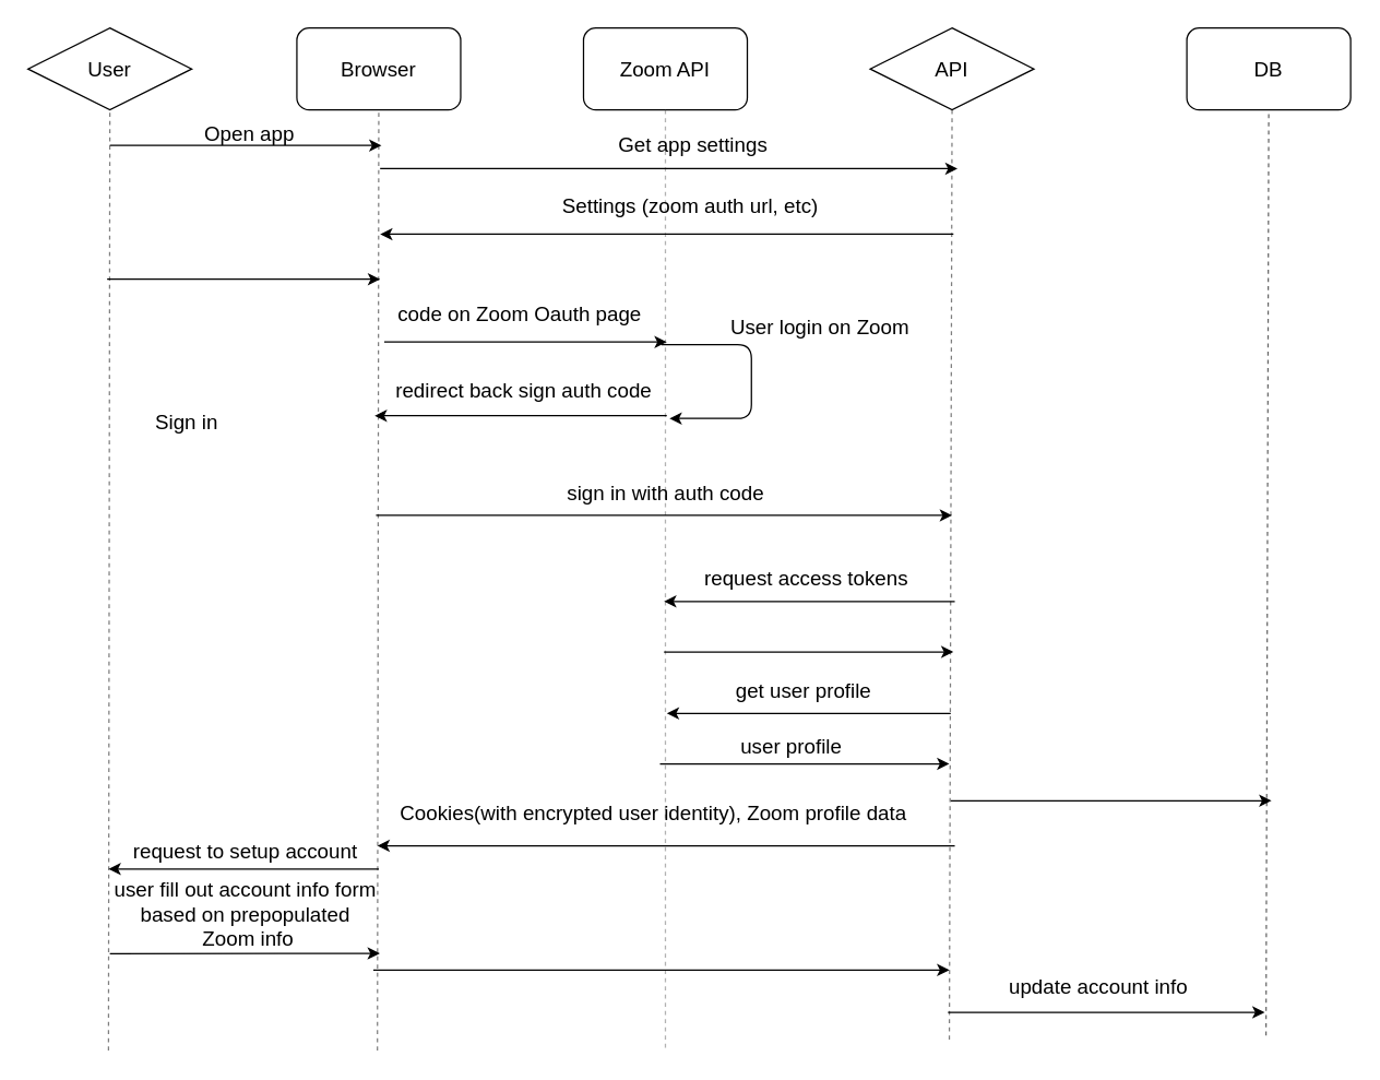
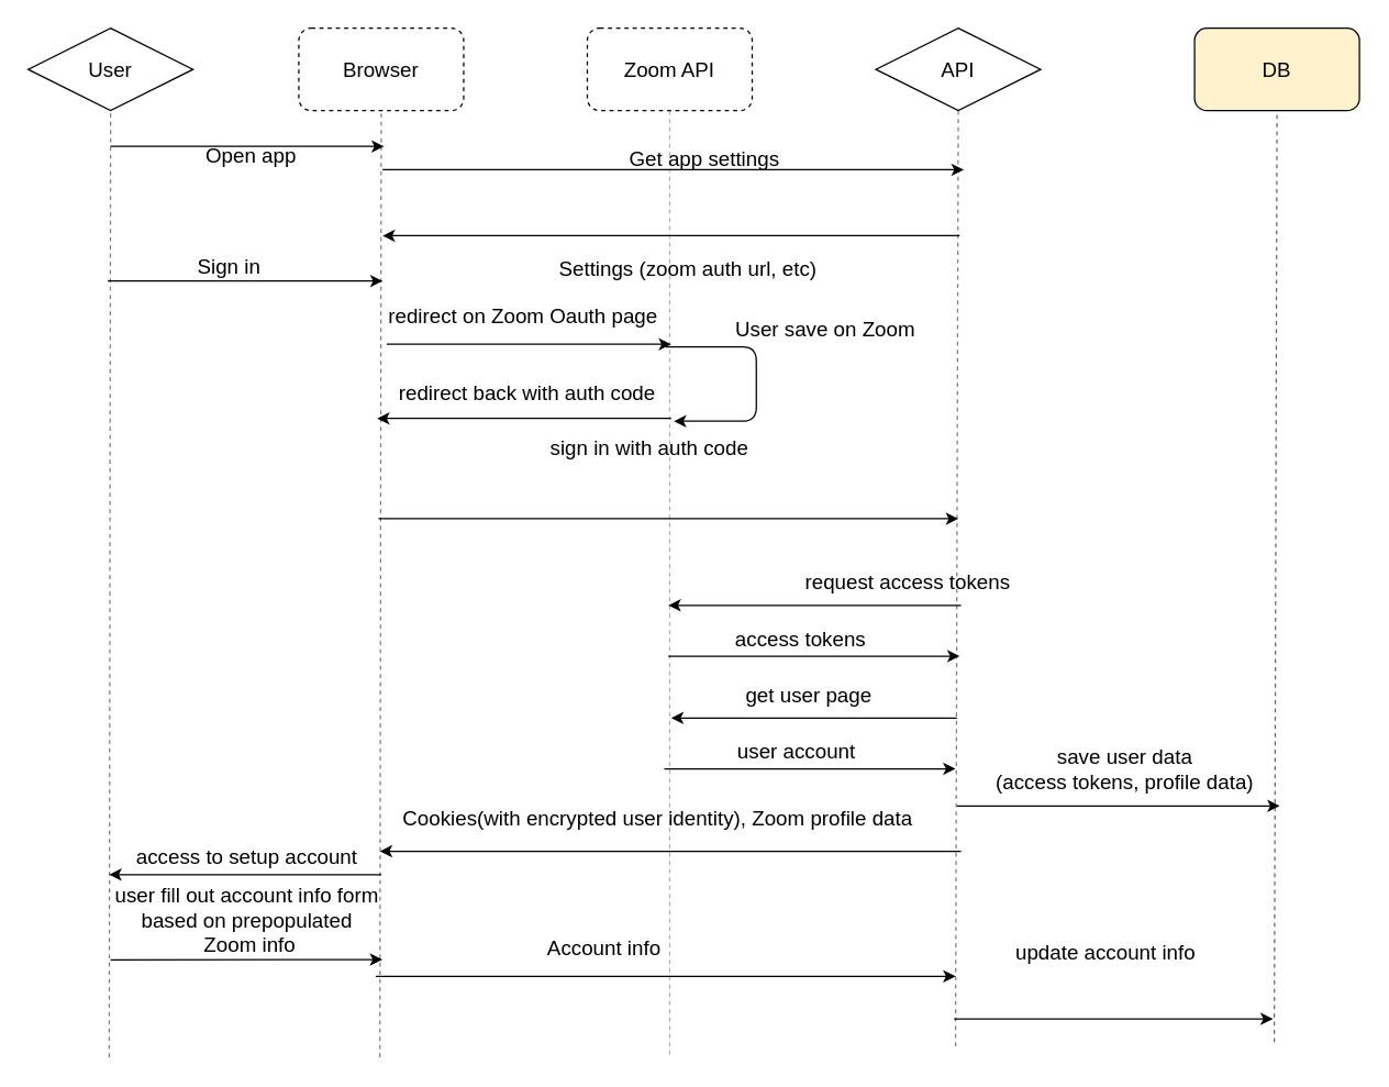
- <mxCell id="2" value="&lt;font style=&quot;font-size: 15px;&quot;&gt;Browser&lt;/font&gt;" style="rounded=1;whiteSpace=wrap;html=1;fontSize=15;" parent="1" vertex="1"><mxGeometry x="217" y="20" width="120" height="60" as="geometry" /></mxCell>
+ <mxCell id="2" value="&lt;font style=&quot;font-size: 15px;&quot;&gt;Browser&lt;/font&gt;" style="rounded=1;whiteSpace=wrap;html=1;fontSize=15;dashed=1;" parent="1" vertex="1"><mxGeometry x="217" y="20" width="120" height="60" as="geometry" /></mxCell>
- <mxCell id="8" value="&lt;font style=&quot;font-size: 15px&quot;&gt;Zoom API&lt;/font&gt;" style="rounded=1;whiteSpace=wrap;html=1;fontSize=15;" parent="1" vertex="1"><mxGeometry x="427" y="20" width="120" height="60" as="geometry" /></mxCell>
+ <mxCell id="8" value="&lt;font style=&quot;font-size: 15px&quot;&gt;Zoom API&lt;/font&gt;" style="rounded=1;whiteSpace=wrap;html=1;fontSize=15;dashed=1;" parent="1" vertex="1"><mxGeometry x="427" y="20" width="120" height="60" as="geometry" /></mxCell>
- <mxCell id="6" value="&lt;font style=&quot;font-size: 15px&quot;&gt;DB&lt;/font&gt;" style="rounded=1;whiteSpace=wrap;html=1;fontSize=15;" parent="1" vertex="1"><mxGeometry x="869" y="20" width="120" height="60" as="geometry" /></mxCell>
+ <mxCell id="6" value="&lt;font style=&quot;font-size: 15px&quot;&gt;DB&lt;/font&gt;" style="rounded=1;whiteSpace=wrap;html=1;fontSize=15;fillColor=#fff2cc;" parent="1" vertex="1"><mxGeometry x="869" y="20" width="120" height="60" as="geometry" /></mxCell>
- <mxCell id="42" value="Open app" style="text;html=1;align=center;verticalAlign=middle;resizable=0;points=[];autosize=1;fontSize=15;" parent="1" vertex="1"><mxGeometry x="144" y="86" width="76" height="22" as="geometry" /></mxCell>
+ <mxCell id="42" value="Open app" style="text;html=1;align=center;verticalAlign=middle;resizable=0;points=[];autosize=1;fontSize=15;" parent="1" vertex="1"><mxGeometry x="144" y="101" width="76" height="22" as="geometry" /></mxCell>
- <mxCell id="21" value="Get app settings" style="text;html=1;strokeColor=none;fillColor=none;align=center;verticalAlign=middle;whiteSpace=wrap;rounded=0;fontSize=15;" parent="1" vertex="1"><mxGeometry x="427" y="95" width="161" height="20" as="geometry" /></mxCell>
+ <mxCell id="21" value="Get app settings" style="text;html=1;strokeColor=none;fillColor=none;align=center;verticalAlign=middle;whiteSpace=wrap;rounded=0;fontSize=15;" parent="1" vertex="1"><mxGeometry x="432" y="105" width="161" height="20" as="geometry" /></mxCell>
- <mxCell id="22" value="Settings (zoom auth url, etc)" style="text;html=1;strokeColor=none;fillColor=none;align=center;verticalAlign=middle;whiteSpace=wrap;rounded=0;fontSize=15;" parent="1" vertex="1"><mxGeometry x="374" y="140" width="263" height="20" as="geometry" /></mxCell>
+ <mxCell id="22" value="Settings (zoom auth url, etc)" style="text;html=1;strokeColor=none;fillColor=none;align=center;verticalAlign=middle;whiteSpace=wrap;rounded=0;fontSize=15;" parent="1" vertex="1"><mxGeometry x="369" y="185" width="263" height="20" as="geometry" /></mxCell>
- <mxCell id="23" value="code on Zoom Oauth page" style="text;html=1;strokeColor=none;fillColor=none;align=center;verticalAlign=middle;whiteSpace=wrap;rounded=0;fontSize=15;" parent="1" vertex="1"><mxGeometry x="249" y="219" width="263" height="20" as="geometry" /></mxCell>
+ <mxCell id="23" value="redirect on Zoom Oauth page" style="text;html=1;strokeColor=none;fillColor=none;align=center;verticalAlign=middle;whiteSpace=wrap;rounded=0;fontSize=15;" parent="1" vertex="1"><mxGeometry x="249" y="219" width="263" height="20" as="geometry" /></mxCell>
- <mxCell id="26" value="User login on Zoom" style="text;html=1;align=center;verticalAlign=middle;resizable=0;points=[];autosize=1;fontSize=15;" parent="1" vertex="1"><mxGeometry x="529" y="228" width="141" height="22" as="geometry" /></mxCell>
+ <mxCell id="26" value="User save on Zoom" style="text;html=1;align=center;verticalAlign=middle;resizable=0;points=[];autosize=1;fontSize=15;" parent="1" vertex="1"><mxGeometry x="529" y="228" width="141" height="22" as="geometry" /></mxCell>
- <mxCell id="24" value="redirect back sign auth code" style="text;html=1;strokeColor=none;fillColor=none;align=center;verticalAlign=middle;whiteSpace=wrap;rounded=0;fontSize=15;" parent="1" vertex="1"><mxGeometry x="252" y="275" width="263" height="20" as="geometry" /></mxCell>
+ <mxCell id="24" value="redirect back with auth code" style="text;html=1;strokeColor=none;fillColor=none;align=center;verticalAlign=middle;whiteSpace=wrap;rounded=0;fontSize=15;" parent="1" vertex="1"><mxGeometry x="252" y="275" width="263" height="20" as="geometry" /></mxCell>
- <mxCell id="44" value="Sign in" style="text;html=1;align=center;verticalAlign=middle;resizable=0;points=[];autosize=1;fontSize=15;" parent="1" vertex="1"><mxGeometry x="108" y="297" width="56" height="22" as="geometry" /></mxCell>
+ <mxCell id="44" value="Sign in" style="text;html=1;align=center;verticalAlign=middle;resizable=0;points=[];autosize=1;fontSize=15;" parent="1" vertex="1"><mxGeometry x="138" y="182" width="56" height="22" as="geometry" /></mxCell>
- <mxCell id="27" value="sign in with auth code" style="text;html=1;strokeColor=none;fillColor=none;align=center;verticalAlign=middle;whiteSpace=wrap;rounded=0;fontSize=15;" parent="1" vertex="1"><mxGeometry x="355.5" y="350" width="263" height="20" as="geometry" /></mxCell>
+ <mxCell id="27" value="sign in with auth code" style="text;html=1;strokeColor=none;fillColor=none;align=center;verticalAlign=middle;whiteSpace=wrap;rounded=0;fontSize=15;" parent="1" vertex="1"><mxGeometry x="340.5" y="315" width="263" height="20" as="geometry" /></mxCell>
- <mxCell id="28" value="request access tokens" style="text;html=1;align=center;verticalAlign=middle;resizable=0;points=[];autosize=1;fontSize=15;" parent="1" vertex="1"><mxGeometry x="510" y="412" width="160" height="22" as="geometry" /></mxCell>
+ <mxCell id="28" value="request access tokens" style="text;html=1;align=center;verticalAlign=middle;resizable=0;points=[];autosize=1;fontSize=15;" parent="1" vertex="1"><mxGeometry x="580" y="412" width="160" height="22" as="geometry" /></mxCell>
+ <mxCell id="29" value="access tokens" style="text;html=1;align=center;verticalAlign=middle;resizable=0;points=[];autosize=1;fontSize=15;" parent="1" vertex="1"><mxGeometry x="529" y="453" width="105" height="22" as="geometry" /></mxCell>
- <mxCell id="32" value="get user profile" style="text;html=1;align=center;verticalAlign=middle;resizable=0;points=[];autosize=1;fontSize=15;" parent="1" vertex="1"><mxGeometry x="533" y="494" width="109" height="22" as="geometry" /></mxCell>
+ <mxCell id="32" value="get user page" style="text;html=1;align=center;verticalAlign=middle;resizable=0;points=[];autosize=1;fontSize=15;" parent="1" vertex="1"><mxGeometry x="533" y="494" width="109" height="22" as="geometry" /></mxCell>
- <mxCell id="33" value="user profile" style="text;html=1;align=center;verticalAlign=middle;resizable=0;points=[];autosize=1;fontSize=15;" parent="1" vertex="1"><mxGeometry x="537" y="535" width="84" height="22" as="geometry" /></mxCell>
+ <mxCell id="33" value="user account" style="text;html=1;align=center;verticalAlign=middle;resizable=0;points=[];autosize=1;fontSize=15;" parent="1" vertex="1"><mxGeometry x="537" y="535" width="84" height="22" as="geometry" /></mxCell>
+ <mxCell id="34" value="save user data&lt;br&gt;(access tokens, profile data)" style="text;html=1;align=center;verticalAlign=middle;resizable=0;points=[];autosize=1;fontSize=15;" parent="1" vertex="1"><mxGeometry x="719" y="539" width="198" height="39" as="geometry" /></mxCell>
- <mxCell id="46" value="request to setup account" style="text;html=1;align=center;verticalAlign=middle;resizable=0;points=[];autosize=1;fontSize=15;" parent="1" vertex="1"><mxGeometry x="92" y="612" width="174" height="22" as="geometry" /></mxCell>
+ <mxCell id="46" value="access to setup account" style="text;html=1;align=center;verticalAlign=middle;resizable=0;points=[];autosize=1;fontSize=15;" parent="1" vertex="1"><mxGeometry x="92" y="612" width="174" height="22" as="geometry" /></mxCell>
+ <mxCell id="37" value="Account info" style="text;html=1;align=center;verticalAlign=middle;resizable=0;points=[];autosize=1;fontSize=15;" parent="1" vertex="1"><mxGeometry x="393" y="678" width="92" height="22" as="geometry" /></mxCell>
- <mxCell id="38" value="update account info" style="text;html=1;align=center;verticalAlign=middle;resizable=0;points=[];autosize=1;fontSize=15;" parent="1" vertex="1"><mxGeometry x="733" y="711" width="141" height="22" as="geometry" /></mxCell>
+ <mxCell id="38" value="update account info" style="text;html=1;align=center;verticalAlign=middle;resizable=0;points=[];autosize=1;fontSize=15;" parent="1" vertex="1"><mxGeometry x="733" y="681" width="141" height="22" as="geometry" /></mxCell>
